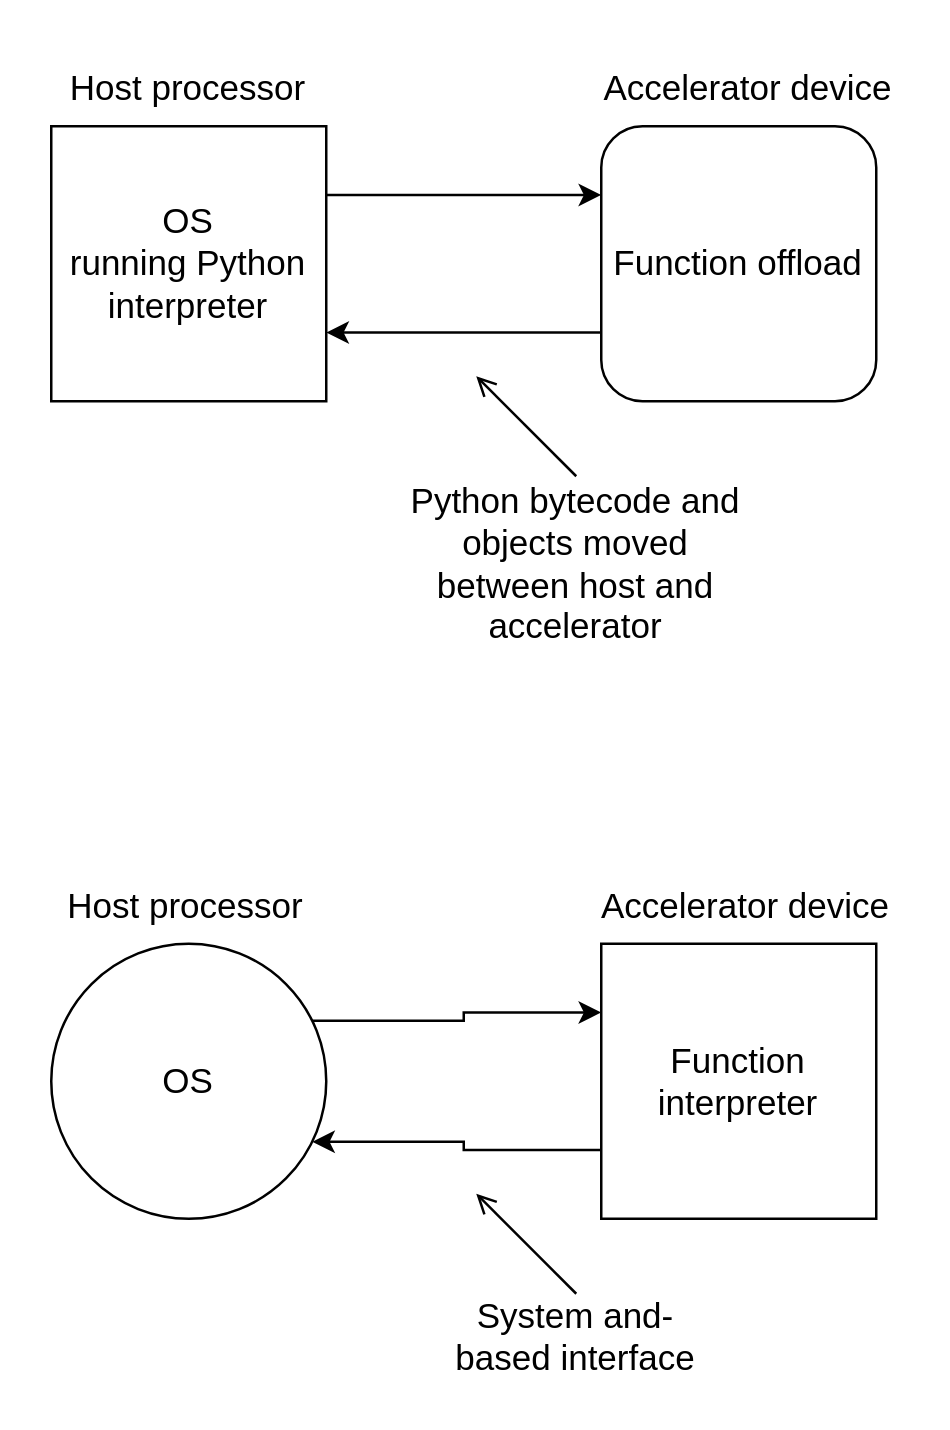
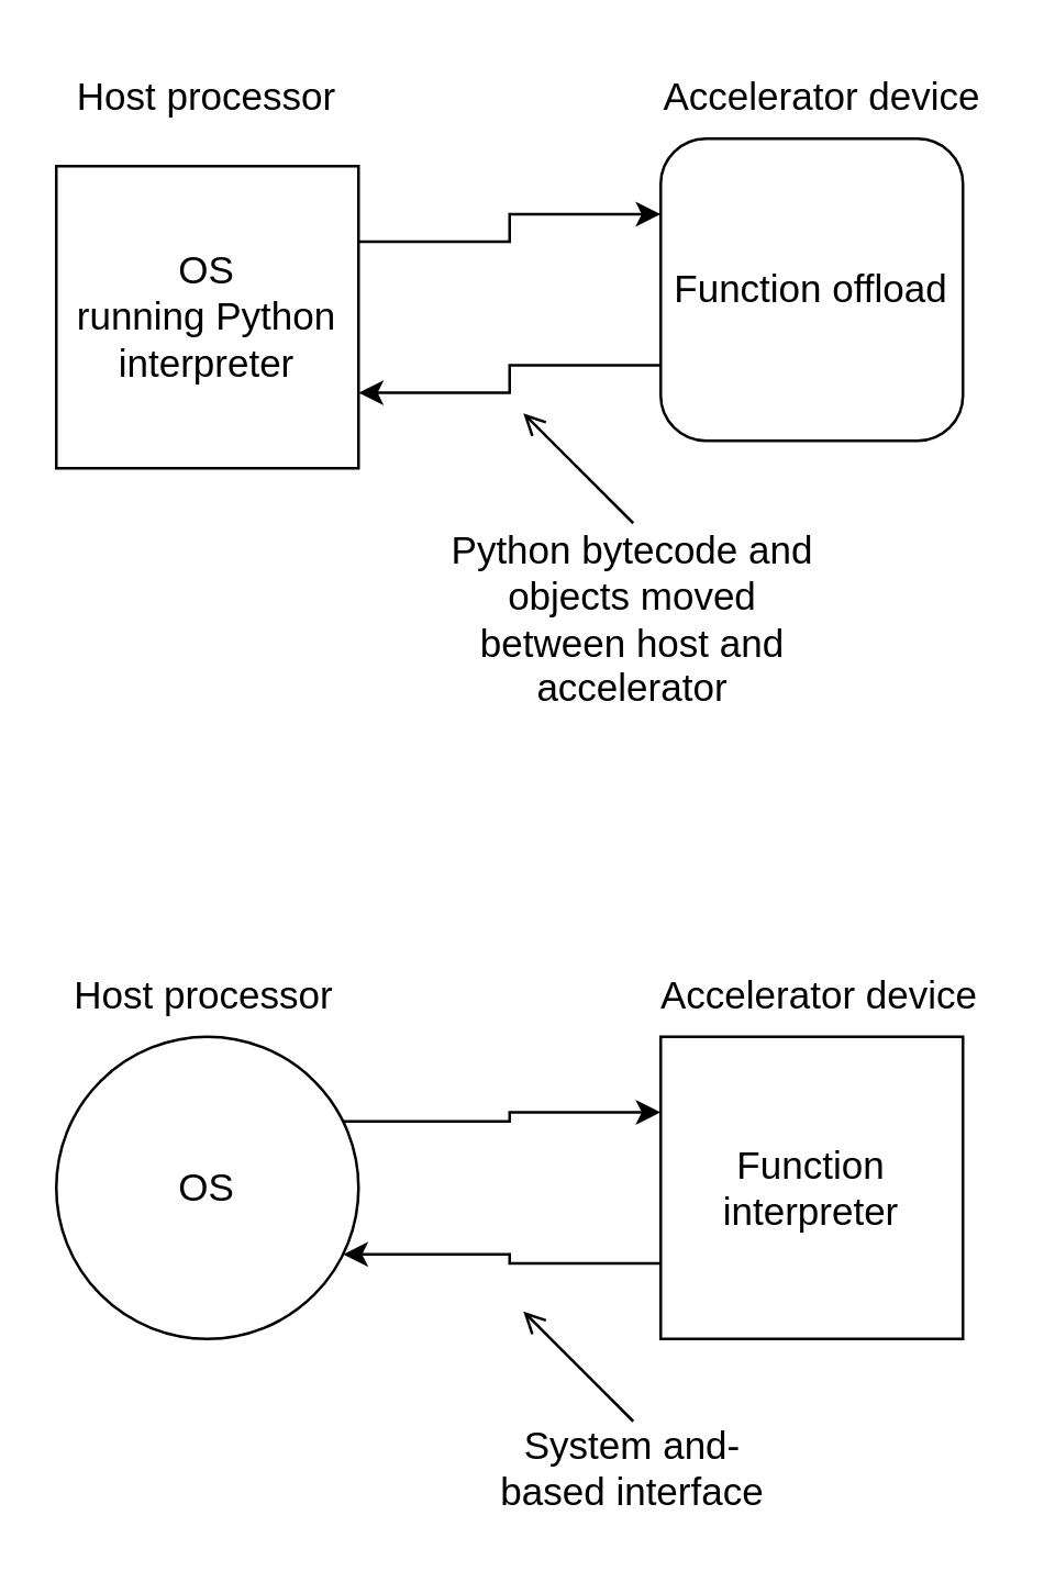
- <mxCell id="3" value="&lt;div style=&quot;font-size: 14px;&quot;&gt;OS&lt;/div&gt;&lt;div style=&quot;font-size: 14px;&quot;&gt;running Python interpreter&lt;br style=&quot;font-size: 14px;&quot;&gt;&lt;/div&gt;" style="whiteSpace=wrap;html=1;aspect=fixed;fontSize=14;" vertex="1" parent="1"><mxGeometry x="20" y="50" width="110" height="110" as="geometry" /></mxCell>
+ <mxCell id="3" value="&lt;div style=&quot;font-size: 14px;&quot;&gt;OS&lt;/div&gt;&lt;div style=&quot;font-size: 14px;&quot;&gt;running Python interpreter&lt;br style=&quot;font-size: 14px;&quot;&gt;&lt;/div&gt;" style="whiteSpace=wrap;html=1;aspect=fixed;fontSize=14;" vertex="1" parent="1"><mxGeometry x="20" y="60" width="110" height="110" as="geometry" /></mxCell>
